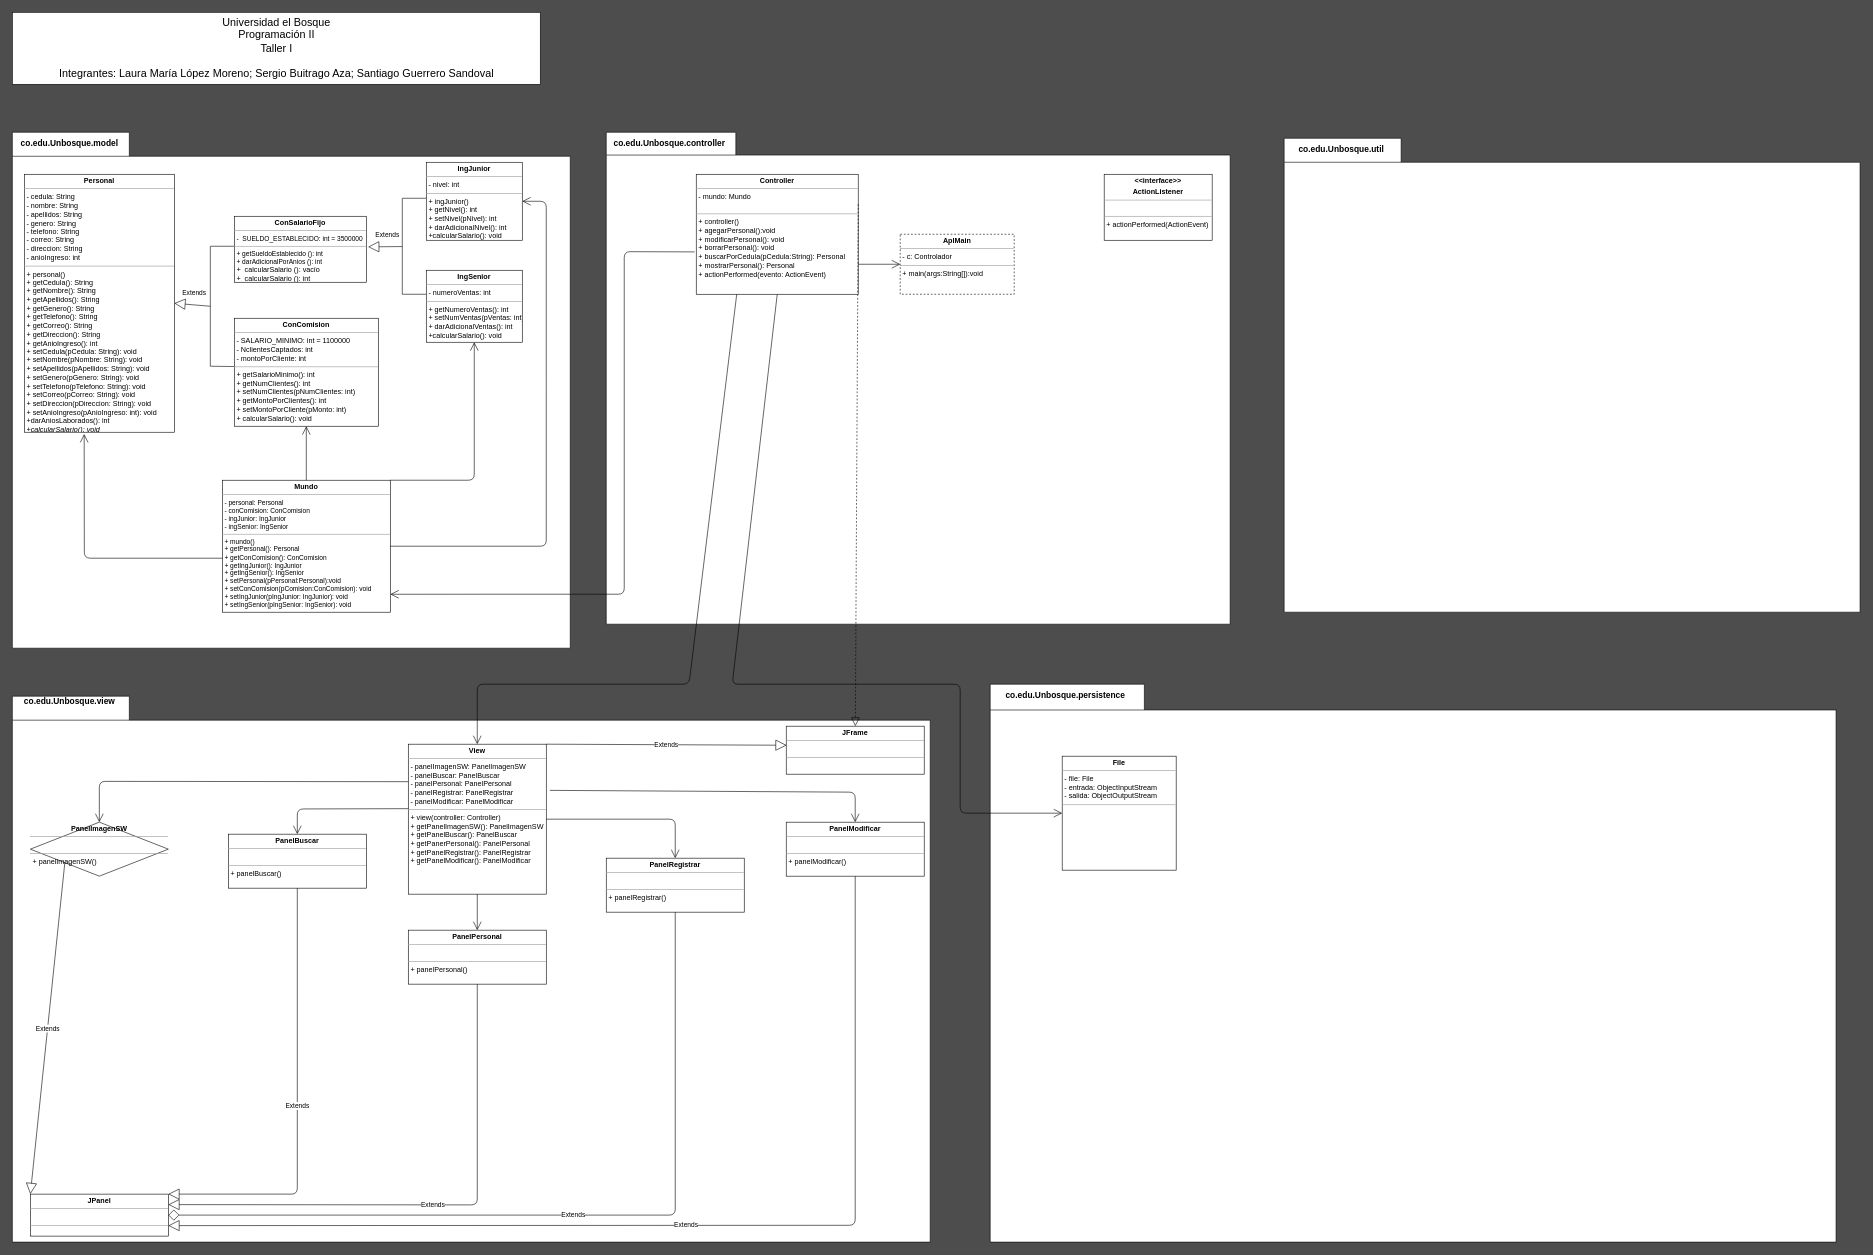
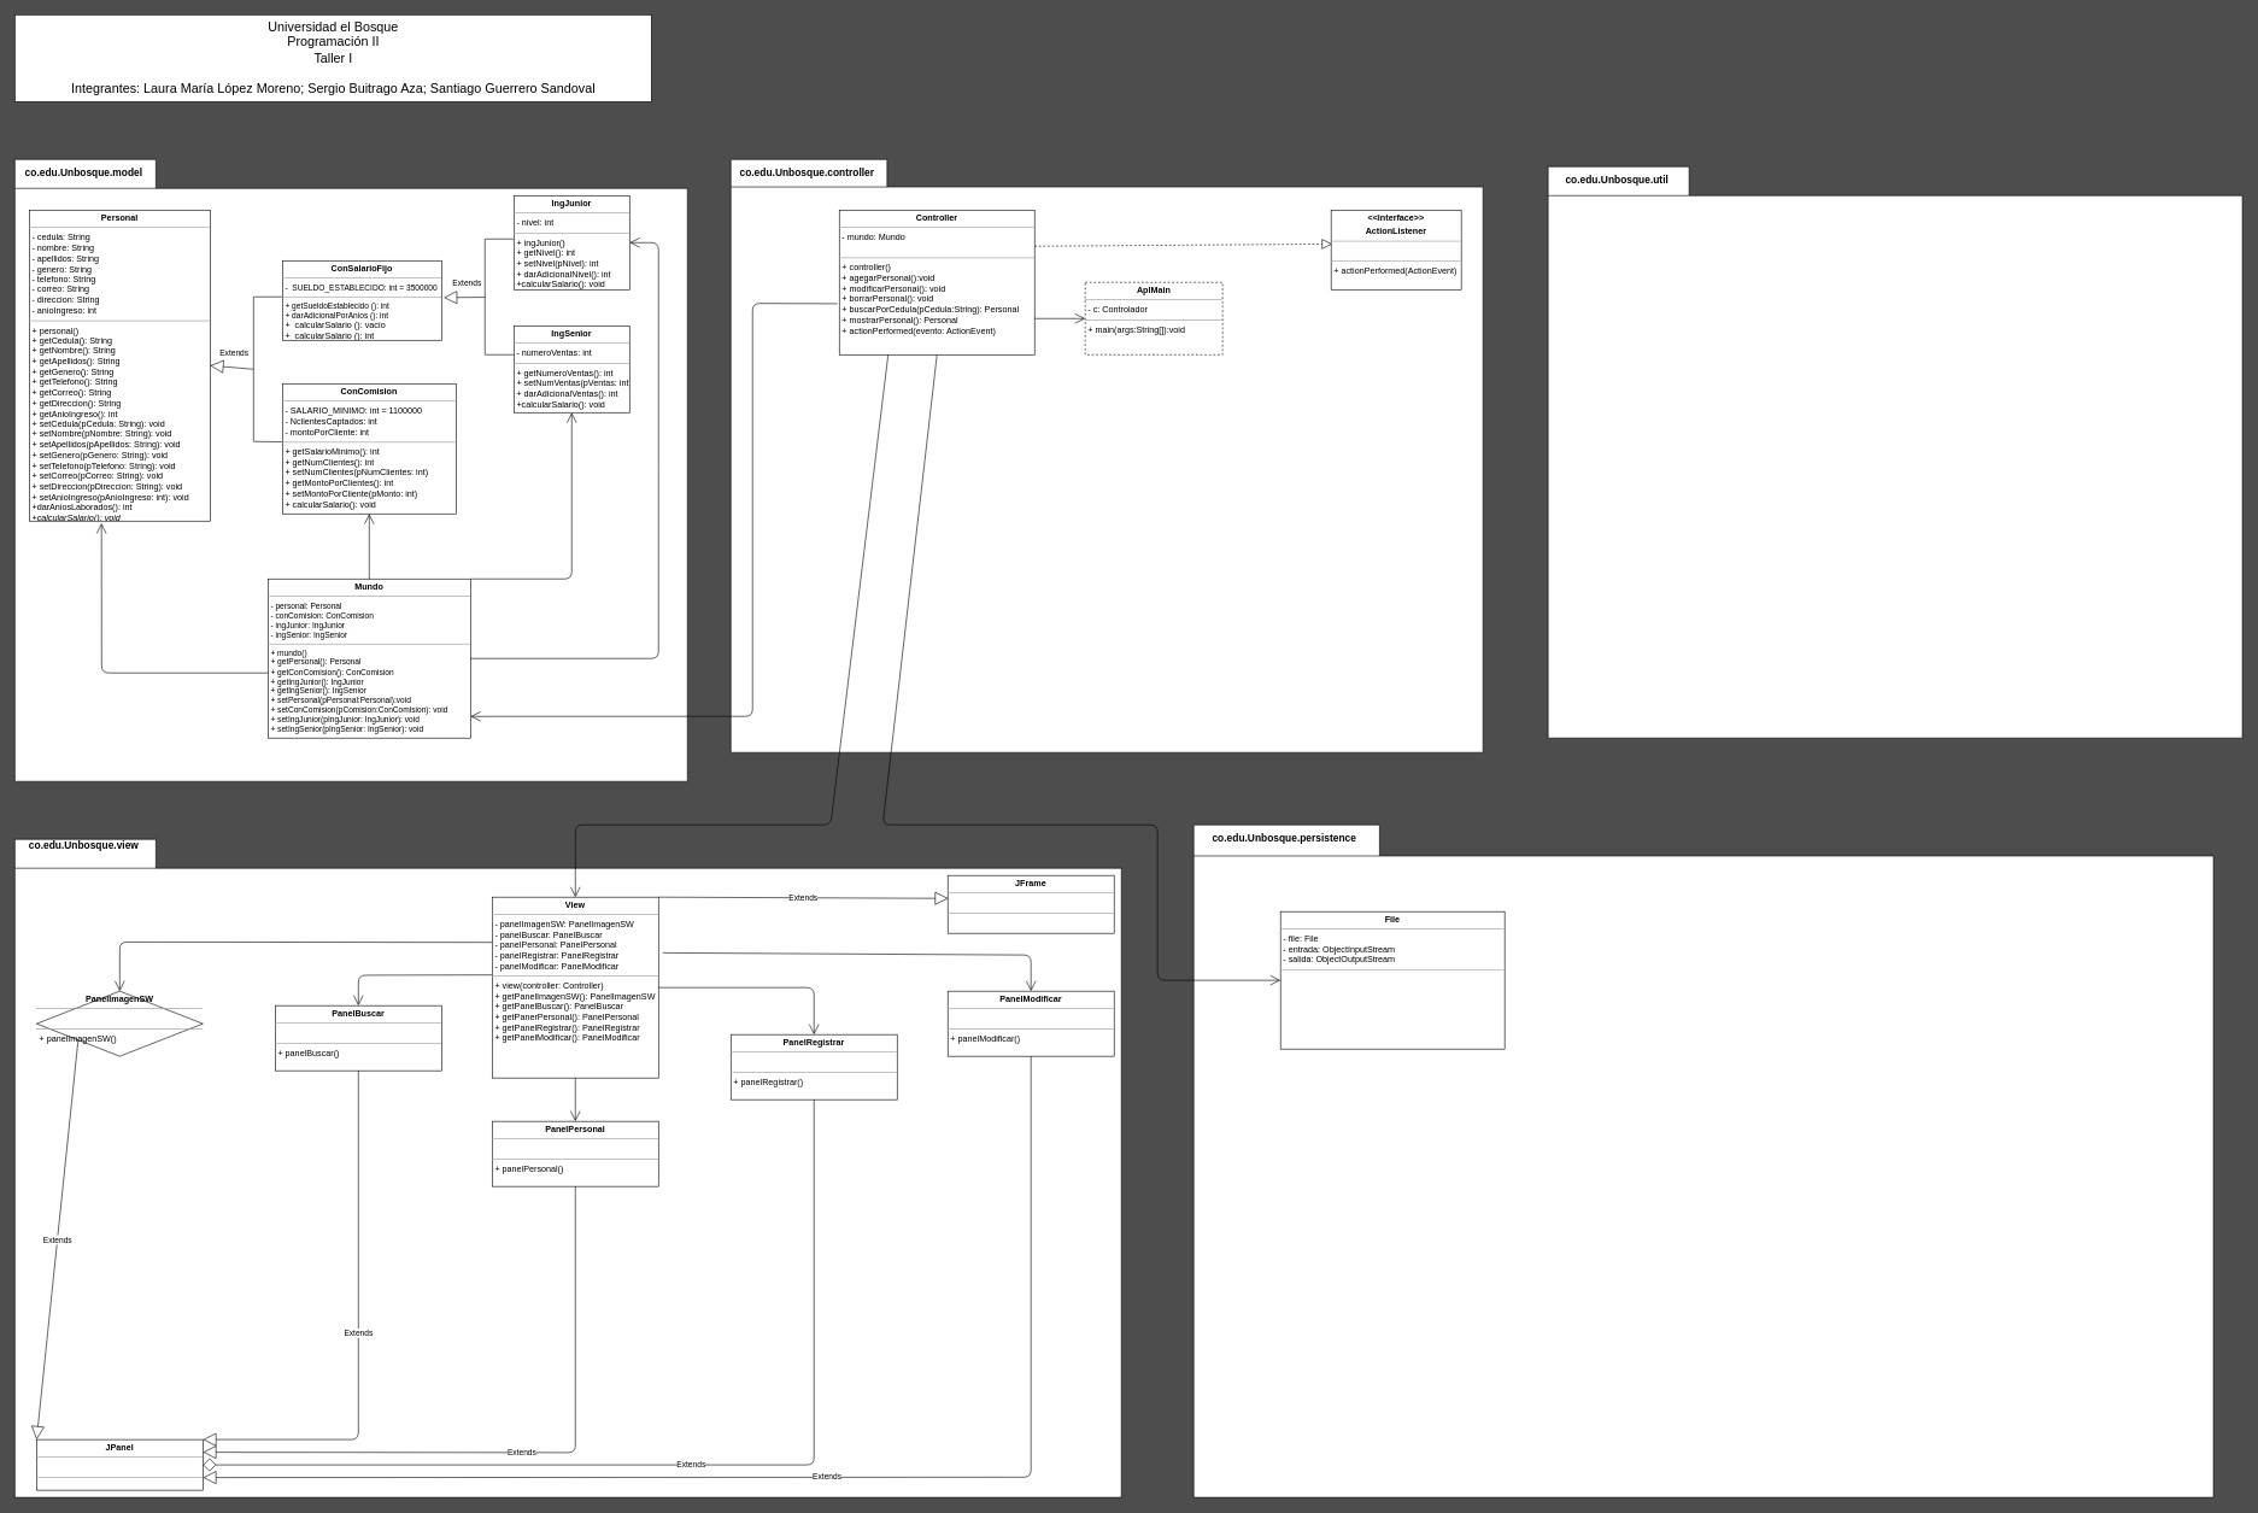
- <mxCell id="34" value="" style="endArrow=block;dashed=1;endFill=0;endSize=12;html=1;exitX=1;exitY=0.25;exitDx=0;exitDy=0;" parent="1" source="4" target="39" edge="1"><mxGeometry width="160" relative="1" as="geometry"><mxPoint x="1150" y="600" as="sourcePoint" /><mxPoint x="1838" y="340" as="targetPoint" /></mxGeometry></mxCell>
+ <mxCell id="34" value="" style="endArrow=block;dashed=1;endFill=0;endSize=12;html=1;exitX=1;exitY=0.25;exitDx=0;exitDy=0;entryX=0.009;entryY=0.426;entryDx=0;entryDy=0;entryPerimeter=0;" parent="1" source="4" target="35" edge="1"><mxGeometry width="160" relative="1" as="geometry"><mxPoint x="1150" y="600" as="sourcePoint" /><mxPoint x="1838" y="340" as="targetPoint" /></mxGeometry></mxCell>
- <mxCell id="37" value="&lt;p style=&quot;margin: 0px ; margin-top: 4px ; text-align: center&quot;&gt;&lt;b&gt;File&lt;/b&gt;&lt;/p&gt;&lt;hr size=&quot;1&quot;&gt;&lt;p style=&quot;margin: 0px ; margin-left: 4px&quot;&gt;- file: File&lt;/p&gt;&lt;p style=&quot;margin: 0px ; margin-left: 4px&quot;&gt;- entrada: ObjectInputStream&lt;/p&gt;&lt;p style=&quot;margin: 0px ; margin-left: 4px&quot;&gt;- salida: ObjectOutputStream&lt;/p&gt;&lt;hr size=&quot;1&quot;&gt;&lt;p style=&quot;margin: 0px ; margin-left: 4px&quot;&gt;&lt;br&gt;&lt;/p&gt;" style="verticalAlign=top;align=left;overflow=fill;fontSize=12;fontFamily=Helvetica;html=1;" parent="1" vertex="1"><mxGeometry x="1770" y="1260" width="190" height="190" as="geometry" /></mxCell>
+ <mxCell id="37" value="&lt;p style=&quot;margin: 0px ; margin-top: 4px ; text-align: center&quot;&gt;&lt;b&gt;File&lt;/b&gt;&lt;/p&gt;&lt;hr size=&quot;1&quot;&gt;&lt;p style=&quot;margin: 0px ; margin-left: 4px&quot;&gt;- file: File&lt;/p&gt;&lt;p style=&quot;margin: 0px ; margin-left: 4px&quot;&gt;- entrada: ObjectInputStream&lt;/p&gt;&lt;p style=&quot;margin: 0px ; margin-left: 4px&quot;&gt;- salida: ObjectOutputStream&lt;/p&gt;&lt;hr size=&quot;1&quot;&gt;&lt;p style=&quot;margin: 0px ; margin-left: 4px&quot;&gt;&lt;br&gt;&lt;/p&gt;" style="verticalAlign=top;align=left;overflow=fill;fontSize=12;fontFamily=Helvetica;html=1;" parent="1" vertex="1"><mxGeometry x="1770" y="1260" width="310" height="190" as="geometry" /></mxCell>
